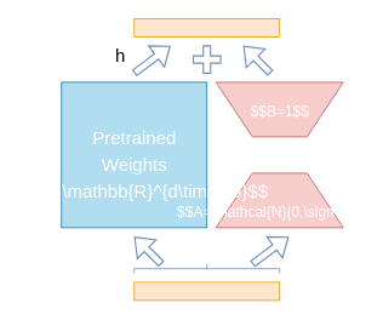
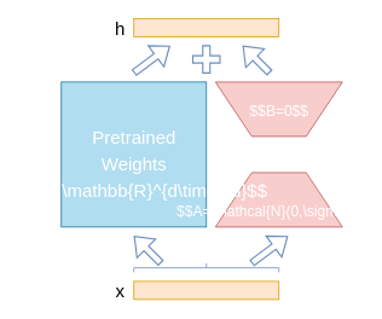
- <mxCell id="15" value="&lt;font face=&quot;Helvetica&quot; style=&quot;font-size: 20px;&quot;&gt;h&lt;/font&gt;" style="text;html=1;align=center;verticalAlign=middle;whiteSpace=wrap;rounded=0;" vertex="1" parent="1"><mxGeometry x="70" y="50" width="30" height="20" as="geometry" /></mxCell>
+ <mxCell id="15" value="&lt;font face=&quot;Helvetica&quot; style=&quot;font-size: 20px;&quot;&gt;h&lt;/font&gt;" style="text;html=1;align=center;verticalAlign=middle;whiteSpace=wrap;rounded=0;" vertex="1" parent="1"><mxGeometry x="70" y="20" width="30" height="20" as="geometry" /></mxCell>
- <mxCell id="16" value="&lt;font size=&quot;1&quot; color=&quot;#ffffff&quot;&gt;&lt;span style=&quot;font-weight: 400; font-size: 16px;&quot;&gt;$$B=1$$&lt;/span&gt;&lt;/font&gt;" style="text;strokeColor=none;fillColor=none;html=1;fontSize=24;fontStyle=1;verticalAlign=middle;align=center;" vertex="1" parent="1"><mxGeometry x="190" y="90" width="140" height="60" as="geometry" /></mxCell>
+ <mxCell id="16" value="&lt;font size=&quot;1&quot; color=&quot;#ffffff&quot;&gt;&lt;span style=&quot;font-weight: 400; font-size: 16px;&quot;&gt;$$B=0$$&lt;/span&gt;&lt;/font&gt;" style="text;strokeColor=none;fillColor=none;html=1;fontSize=24;fontStyle=1;verticalAlign=middle;align=center;" vertex="1" parent="1"><mxGeometry x="190" y="90" width="140" height="60" as="geometry" /></mxCell>
+ <mxCell id="10" value="&lt;font face=&quot;Helvetica&quot; style=&quot;font-size: 20px;&quot;&gt;x&lt;/font&gt;" style="text;html=1;align=center;verticalAlign=middle;whiteSpace=wrap;rounded=0;" vertex="1" parent="1"><mxGeometry x="70" y="310" width="30" height="20" as="geometry" /></mxCell>
